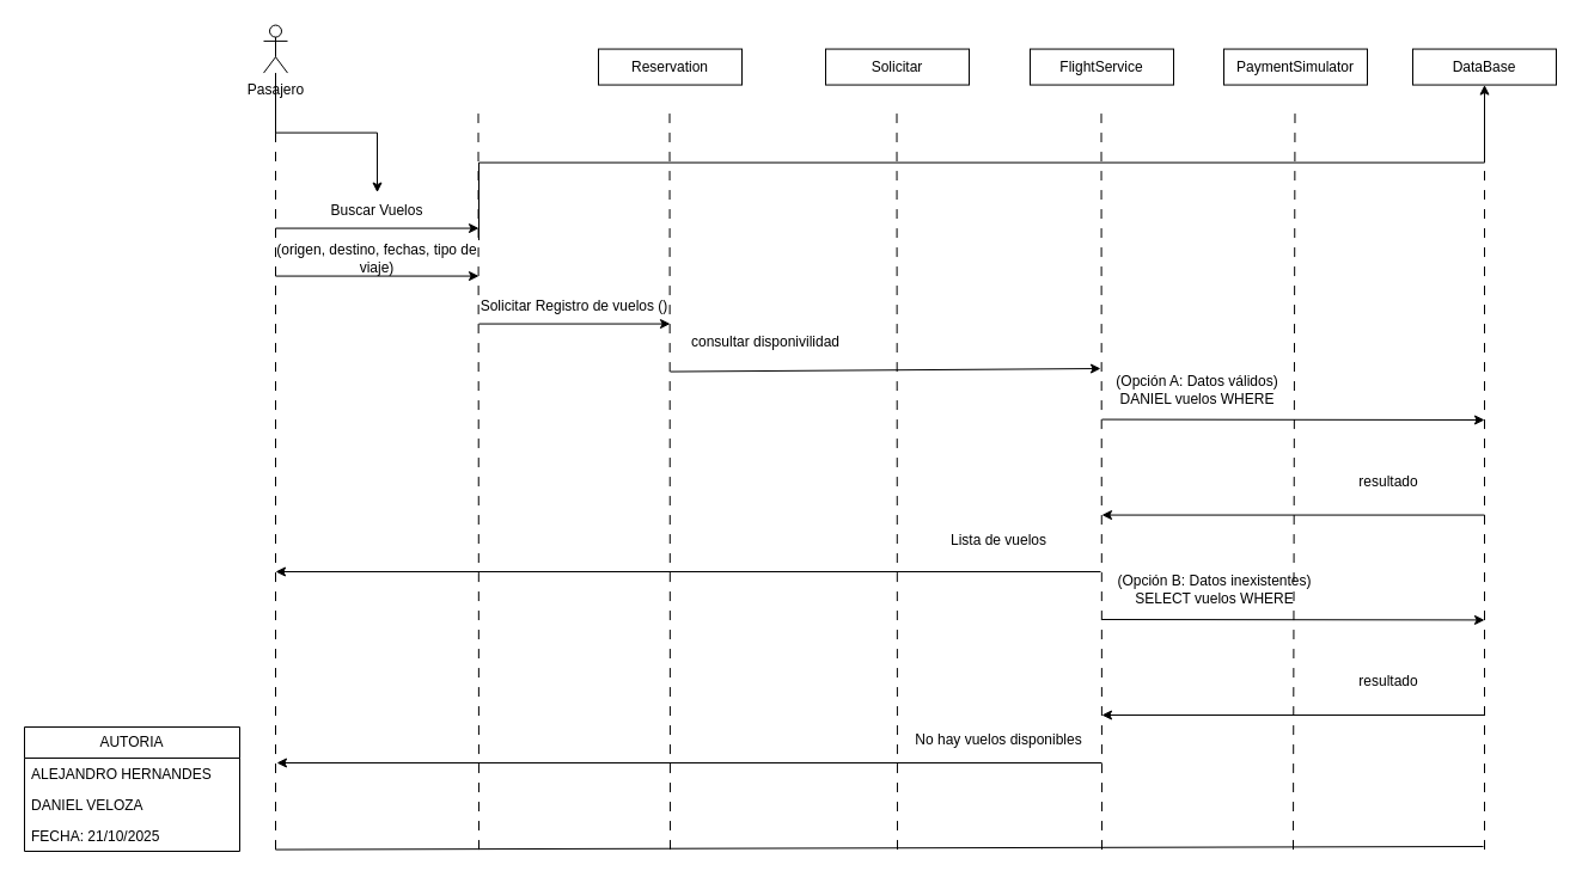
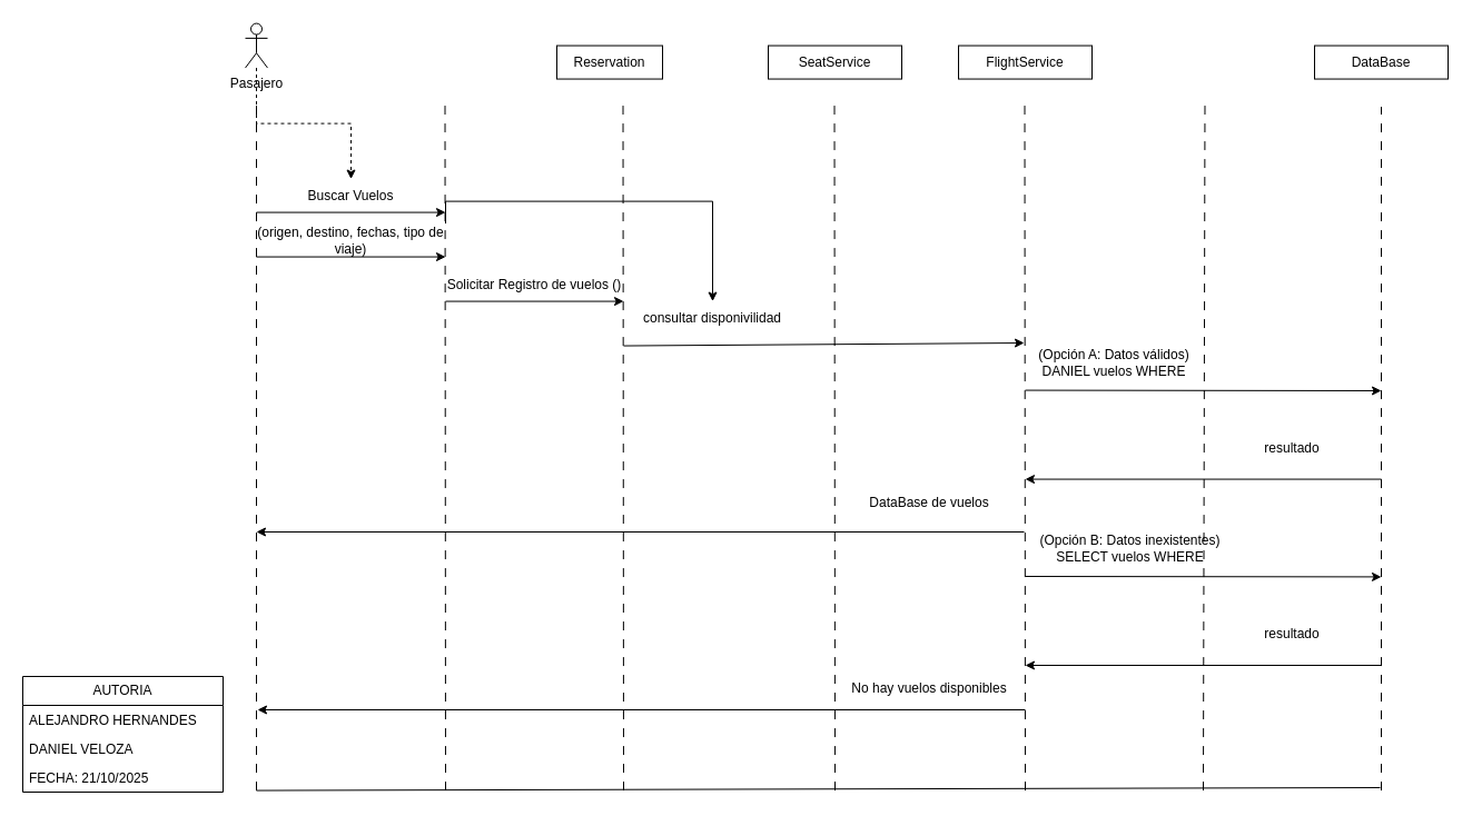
- <mxCell id="8" value="Reservation" style="rounded=0;whiteSpace=wrap;html=1;" parent="1" vertex="1"><mxGeometry x="500" y="40.57" width="120" height="30" as="geometry" /></mxCell>
+ <mxCell id="8" value="Reservation" style="rounded=0;whiteSpace=wrap;html=1;" parent="1" vertex="1"><mxGeometry x="500" y="40.57" width="95" height="30" as="geometry" /></mxCell>
- <mxCell id="10" value="PaymentSimulator" style="rounded=0;whiteSpace=wrap;html=1;" parent="1" vertex="1"><mxGeometry x="1023" y="40.57" width="120" height="30" as="geometry" /></mxCell>
- <mxCell id="34" value="Solicitar" style="rounded=0;whiteSpace=wrap;html=1;" vertex="1" parent="1"><mxGeometry x="690" y="40.57" width="120" height="30" as="geometry" /></mxCell>
+ <mxCell id="34" value="SeatService" style="rounded=0;whiteSpace=wrap;html=1;" vertex="1" parent="1"><mxGeometry x="690" y="40.57" width="120" height="30" as="geometry" /></mxCell>
- <mxCell id="6" value="" style="edgeStyle=orthogonalEdgeStyle;rounded=0;orthogonalLoop=1;jettySize=auto;html=1;" parent="1" source="7" target="12" edge="1"><mxGeometry relative="1" as="geometry" /></mxCell>
+ <mxCell id="6" value="" style="edgeStyle=orthogonalEdgeStyle;rounded=0;orthogonalLoop=1;jettySize=auto;html=1;dashed=1;" parent="1" source="7" target="12" edge="1"><mxGeometry relative="1" as="geometry" /></mxCell>
- <mxCell id="19" style="edgeStyle=orthogonalEdgeStyle;rounded=0;orthogonalLoop=1;jettySize=auto;html=1;exitX=1;exitY=0;exitDx=0;exitDy=0;" parent="1" source="20" target="30" edge="1"><mxGeometry relative="1" as="geometry" /></mxCell>
+ <mxCell id="19" style="edgeStyle=orthogonalEdgeStyle;rounded=0;orthogonalLoop=1;jettySize=auto;html=1;exitX=1;exitY=0;exitDx=0;exitDy=0;entryX=0.5;entryY=0;entryDx=0;entryDy=0;" parent="1" source="20" target="27" edge="1"><mxGeometry relative="1" as="geometry" /></mxCell>
- <mxCell id="33" value="&lt;div style=&quot;&quot;&gt;&lt;span style=&quot;background-color: transparent; color: light-dark(rgb(0, 0, 0), rgb(255, 255, 255));&quot;&gt;Lista de vuelos&lt;/span&gt;&lt;/div&gt;" style="text;whiteSpace=wrap;html=1;align=center;" parent="1" vertex="1"><mxGeometry x="740" y="438" width="190" height="40" as="geometry" /></mxCell>
+ <mxCell id="33" value="&lt;div style=&quot;&quot;&gt;&lt;span style=&quot;background-color: transparent; color: light-dark(rgb(0, 0, 0), rgb(255, 255, 255));&quot;&gt;DataBase de vuelos&lt;/span&gt;&lt;/div&gt;" style="text;whiteSpace=wrap;html=1;align=center;" parent="1" vertex="1"><mxGeometry x="740" y="438" width="190" height="40" as="geometry" /></mxCell>
